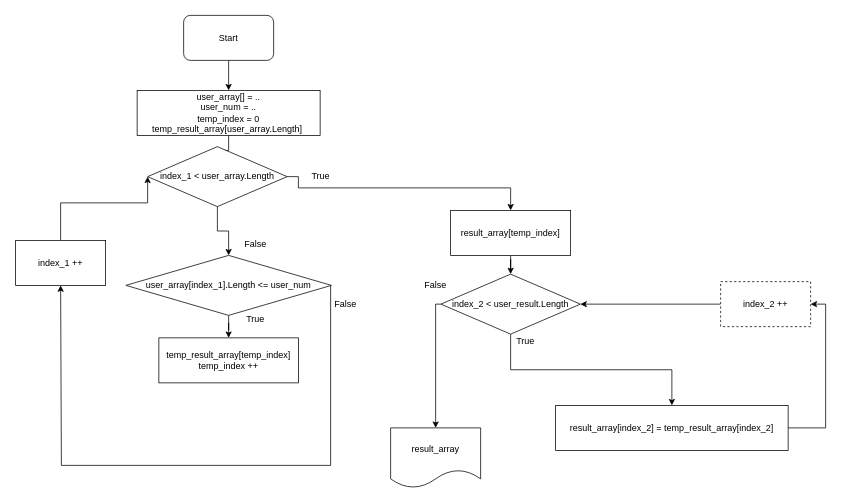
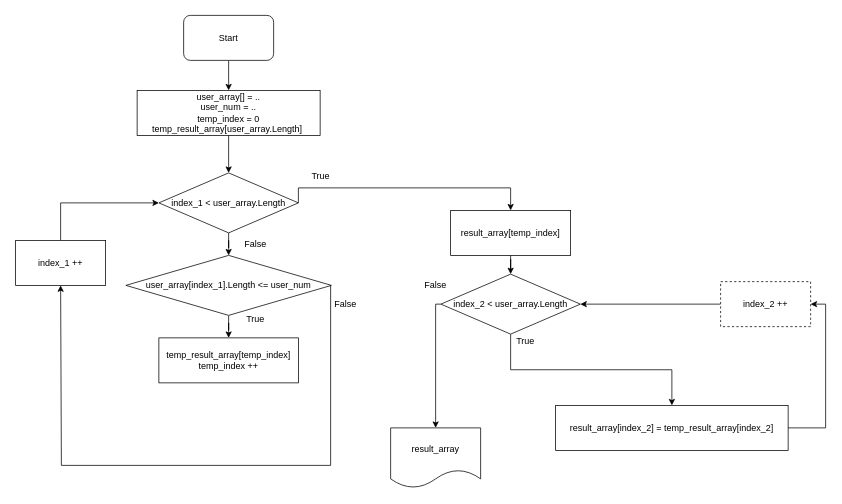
- <mxCell id="8" value="index_1 &amp;lt; user_array.Length" style="rhombus;whiteSpace=wrap;html=1;" vertex="1" parent="1"><mxGeometry x="196" y="195" width="186" height="80" as="geometry" /></mxCell>
+ <mxCell id="8" value="index_1 &amp;lt; user_array.Length" style="rhombus;whiteSpace=wrap;html=1;" vertex="1" parent="1"><mxGeometry x="211" y="230" width="186" height="80" as="geometry" /></mxCell>
- <mxCell id="18" value="index_2 &amp;lt; user_result.Length" style="rhombus;whiteSpace=wrap;html=1;" vertex="1" parent="1"><mxGeometry x="587" y="365" width="186" height="80" as="geometry" /></mxCell>
+ <mxCell id="18" value="index_2 &amp;lt; user_array.Length" style="rhombus;whiteSpace=wrap;html=1;" vertex="1" parent="1"><mxGeometry x="587" y="365" width="186" height="80" as="geometry" /></mxCell>
